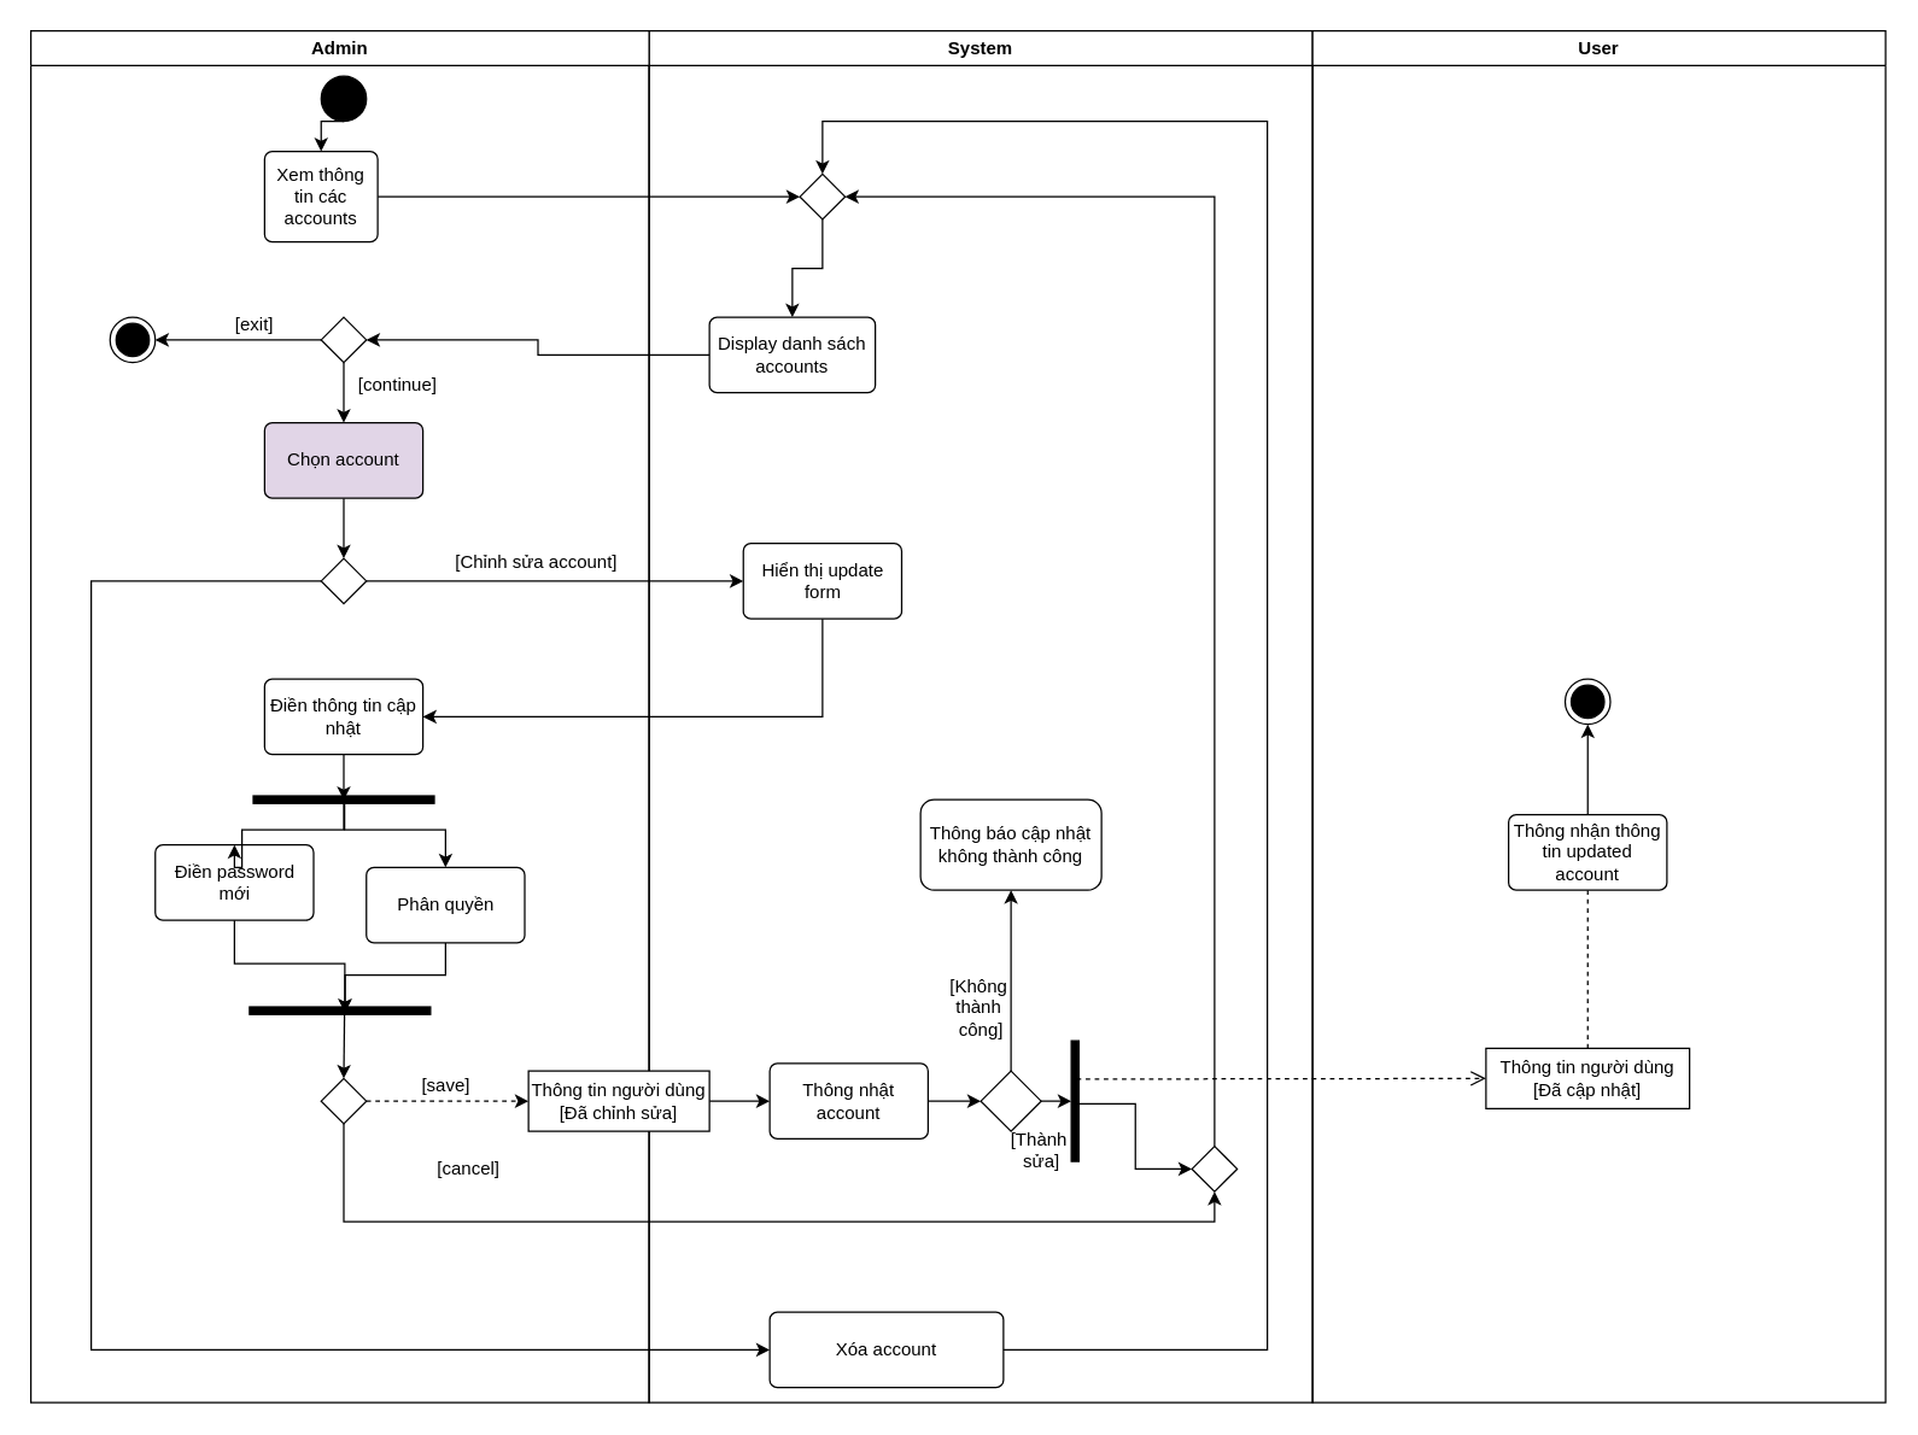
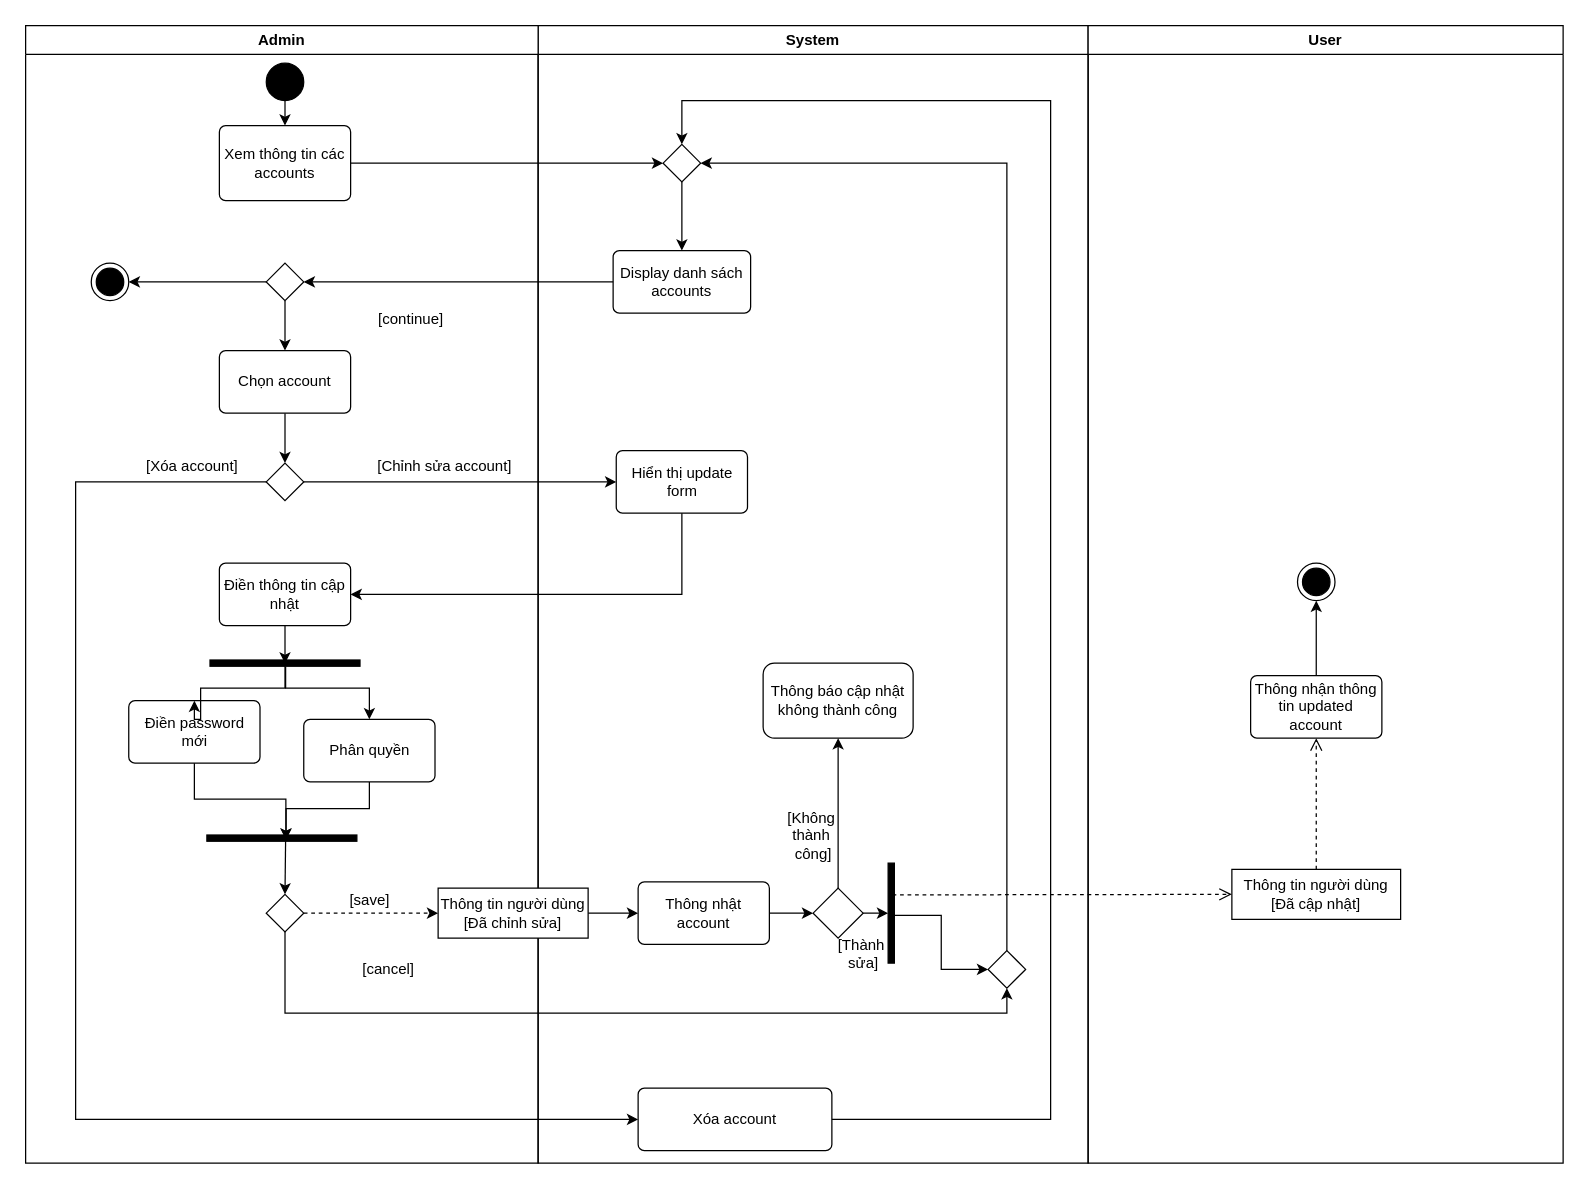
- <mxCell id="25" value="&lt;div&gt;&lt;span style=&quot;background-color: transparent; color: light-dark(rgb(0, 0, 0), rgb(255, 255, 255));&quot;&gt;Xem thông tin các accounts&lt;/span&gt;&lt;/div&gt;" style="html=1;align=center;verticalAlign=middle;rounded=1;absoluteArcSize=1;arcSize=10;dashed=0;whiteSpace=wrap;labelPosition=center;verticalLabelPosition=middle;" parent="24" vertex="1"><mxGeometry x="155" y="80" width="75" height="60" as="geometry" /></mxCell>
+ <mxCell id="25" value="&lt;div&gt;&lt;span style=&quot;background-color: transparent; color: light-dark(rgb(0, 0, 0), rgb(255, 255, 255));&quot;&gt;Xem thông tin các accounts&lt;/span&gt;&lt;/div&gt;" style="html=1;align=center;verticalAlign=middle;rounded=1;absoluteArcSize=1;arcSize=10;dashed=0;whiteSpace=wrap;labelPosition=center;verticalLabelPosition=middle;" parent="24" vertex="1"><mxGeometry x="155" y="80" width="105" height="60" as="geometry" /></mxCell>
- <mxCell id="55" value="[exit]" style="text;html=1;align=center;verticalAlign=middle;resizable=0;points=[];autosize=1;strokeColor=none;fillColor=none;" parent="24" vertex="1"><mxGeometry x="122.5" y="180" width="50" height="30" as="geometry" /></mxCell>
- <mxCell id="4" value="Display danh sách accounts" style="html=1;align=center;verticalAlign=middle;rounded=1;absoluteArcSize=1;arcSize=10;dashed=0;whiteSpace=wrap;labelPosition=center;verticalLabelPosition=middle;" parent="2" vertex="1"><mxGeometry x="40" y="190" width="110" height="50" as="geometry" /></mxCell>
+ <mxCell id="4" value="Display danh sách accounts" style="html=1;align=center;verticalAlign=middle;rounded=1;absoluteArcSize=1;arcSize=10;dashed=0;whiteSpace=wrap;labelPosition=center;verticalLabelPosition=middle;" parent="2" vertex="1"><mxGeometry x="60" y="180" width="110" height="50" as="geometry" /></mxCell>
- <mxCell id="56" value="[continue]" style="text;html=1;align=center;verticalAlign=middle;resizable=0;points=[];autosize=1;strokeColor=none;fillColor=none;" parent="24" vertex="1"><mxGeometry x="202.5" y="220" width="80" height="30" as="geometry" /></mxCell>
+ <mxCell id="56" value="[continue]" style="text;html=1;align=center;verticalAlign=middle;resizable=0;points=[];autosize=1;strokeColor=none;fillColor=none;" parent="24" vertex="1"><mxGeometry x="267.5" y="220" width="80" height="30" as="geometry" /></mxCell>
- <mxCell id="27" value="Chọn account" style="html=1;align=center;verticalAlign=middle;rounded=1;absoluteArcSize=1;arcSize=10;dashed=0;whiteSpace=wrap;labelPosition=center;verticalLabelPosition=middle;fillColor=#e1d5e7;" parent="24" vertex="1"><mxGeometry x="155" y="260" width="105" height="50" as="geometry" /></mxCell>
+ <mxCell id="27" value="Chọn account" style="html=1;align=center;verticalAlign=middle;rounded=1;absoluteArcSize=1;arcSize=10;dashed=0;whiteSpace=wrap;labelPosition=center;verticalLabelPosition=middle;" parent="24" vertex="1"><mxGeometry x="155" y="260" width="105" height="50" as="geometry" /></mxCell>
+ <mxCell id="37" value="[Xóa account]" style="text;html=1;align=center;verticalAlign=middle;resizable=0;points=[];autosize=1;strokeColor=none;fillColor=none;" parent="24" vertex="1"><mxGeometry x="82.5" y="338" width="100" height="30" as="geometry" /></mxCell>
- <mxCell id="18" value="" style="endArrow=none;startArrow=none;endFill=0;startFill=0;endSize=8;html=1;verticalAlign=bottom;dashed=1;labelBackgroundColor=none;rounded=0;exitX=0.5;exitY=0;exitDx=0;exitDy=0;entryX=0.5;entryY=1;entryDx=0;entryDy=0;" parent="16" source="17" target="20" edge="1"><mxGeometry width="160" relative="1" as="geometry"><mxPoint x="70" y="570" as="sourcePoint" /><mxPoint x="155" y="570" as="targetPoint" /></mxGeometry></mxCell>
+ <mxCell id="18" value="" style="endArrow=open;startArrow=none;endFill=0;startFill=0;endSize=8;html=1;verticalAlign=bottom;dashed=1;labelBackgroundColor=none;rounded=0;exitX=0.5;exitY=0;exitDx=0;exitDy=0;entryX=0.5;entryY=1;entryDx=0;entryDy=0;" parent="16" source="17" target="20" edge="1"><mxGeometry width="160" relative="1" as="geometry"><mxPoint x="70" y="570" as="sourcePoint" /><mxPoint x="155" y="570" as="targetPoint" /></mxGeometry></mxCell>
